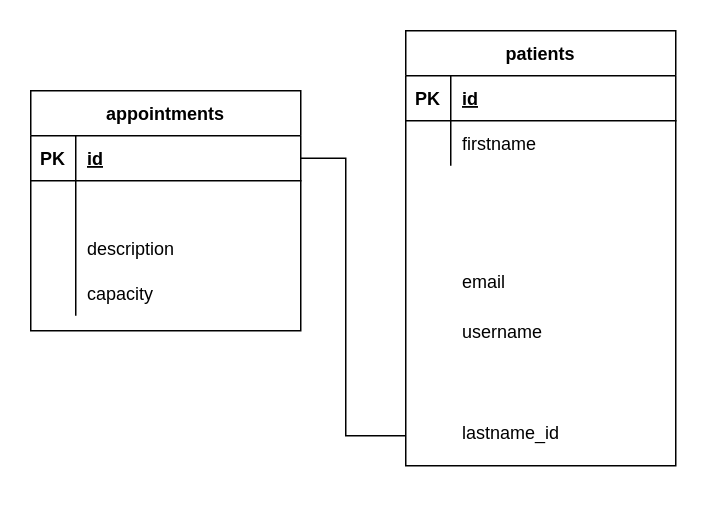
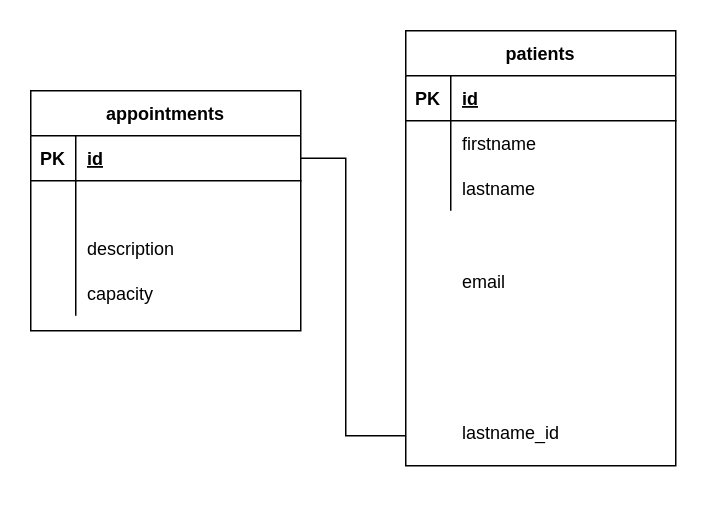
+ <mxCell id="24" value="lastname" style="shape=partialRectangle;connectable=0;fillColor=none;top=0;left=0;bottom=0;right=0;align=left;spacingLeft=6;overflow=hidden;" parent="22" vertex="1"><mxGeometry x="30" width="150" height="30" as="geometry" /></mxCell>
- <mxCell id="28" value="username" style="shape=partialRectangle;connectable=0;fillColor=none;top=0;left=0;bottom=0;right=0;align=left;spacingLeft=6;overflow=hidden;" parent="14" vertex="1"><mxGeometry x="30" y="183.6" width="150" height="33.6" as="geometry" /></mxCell>
